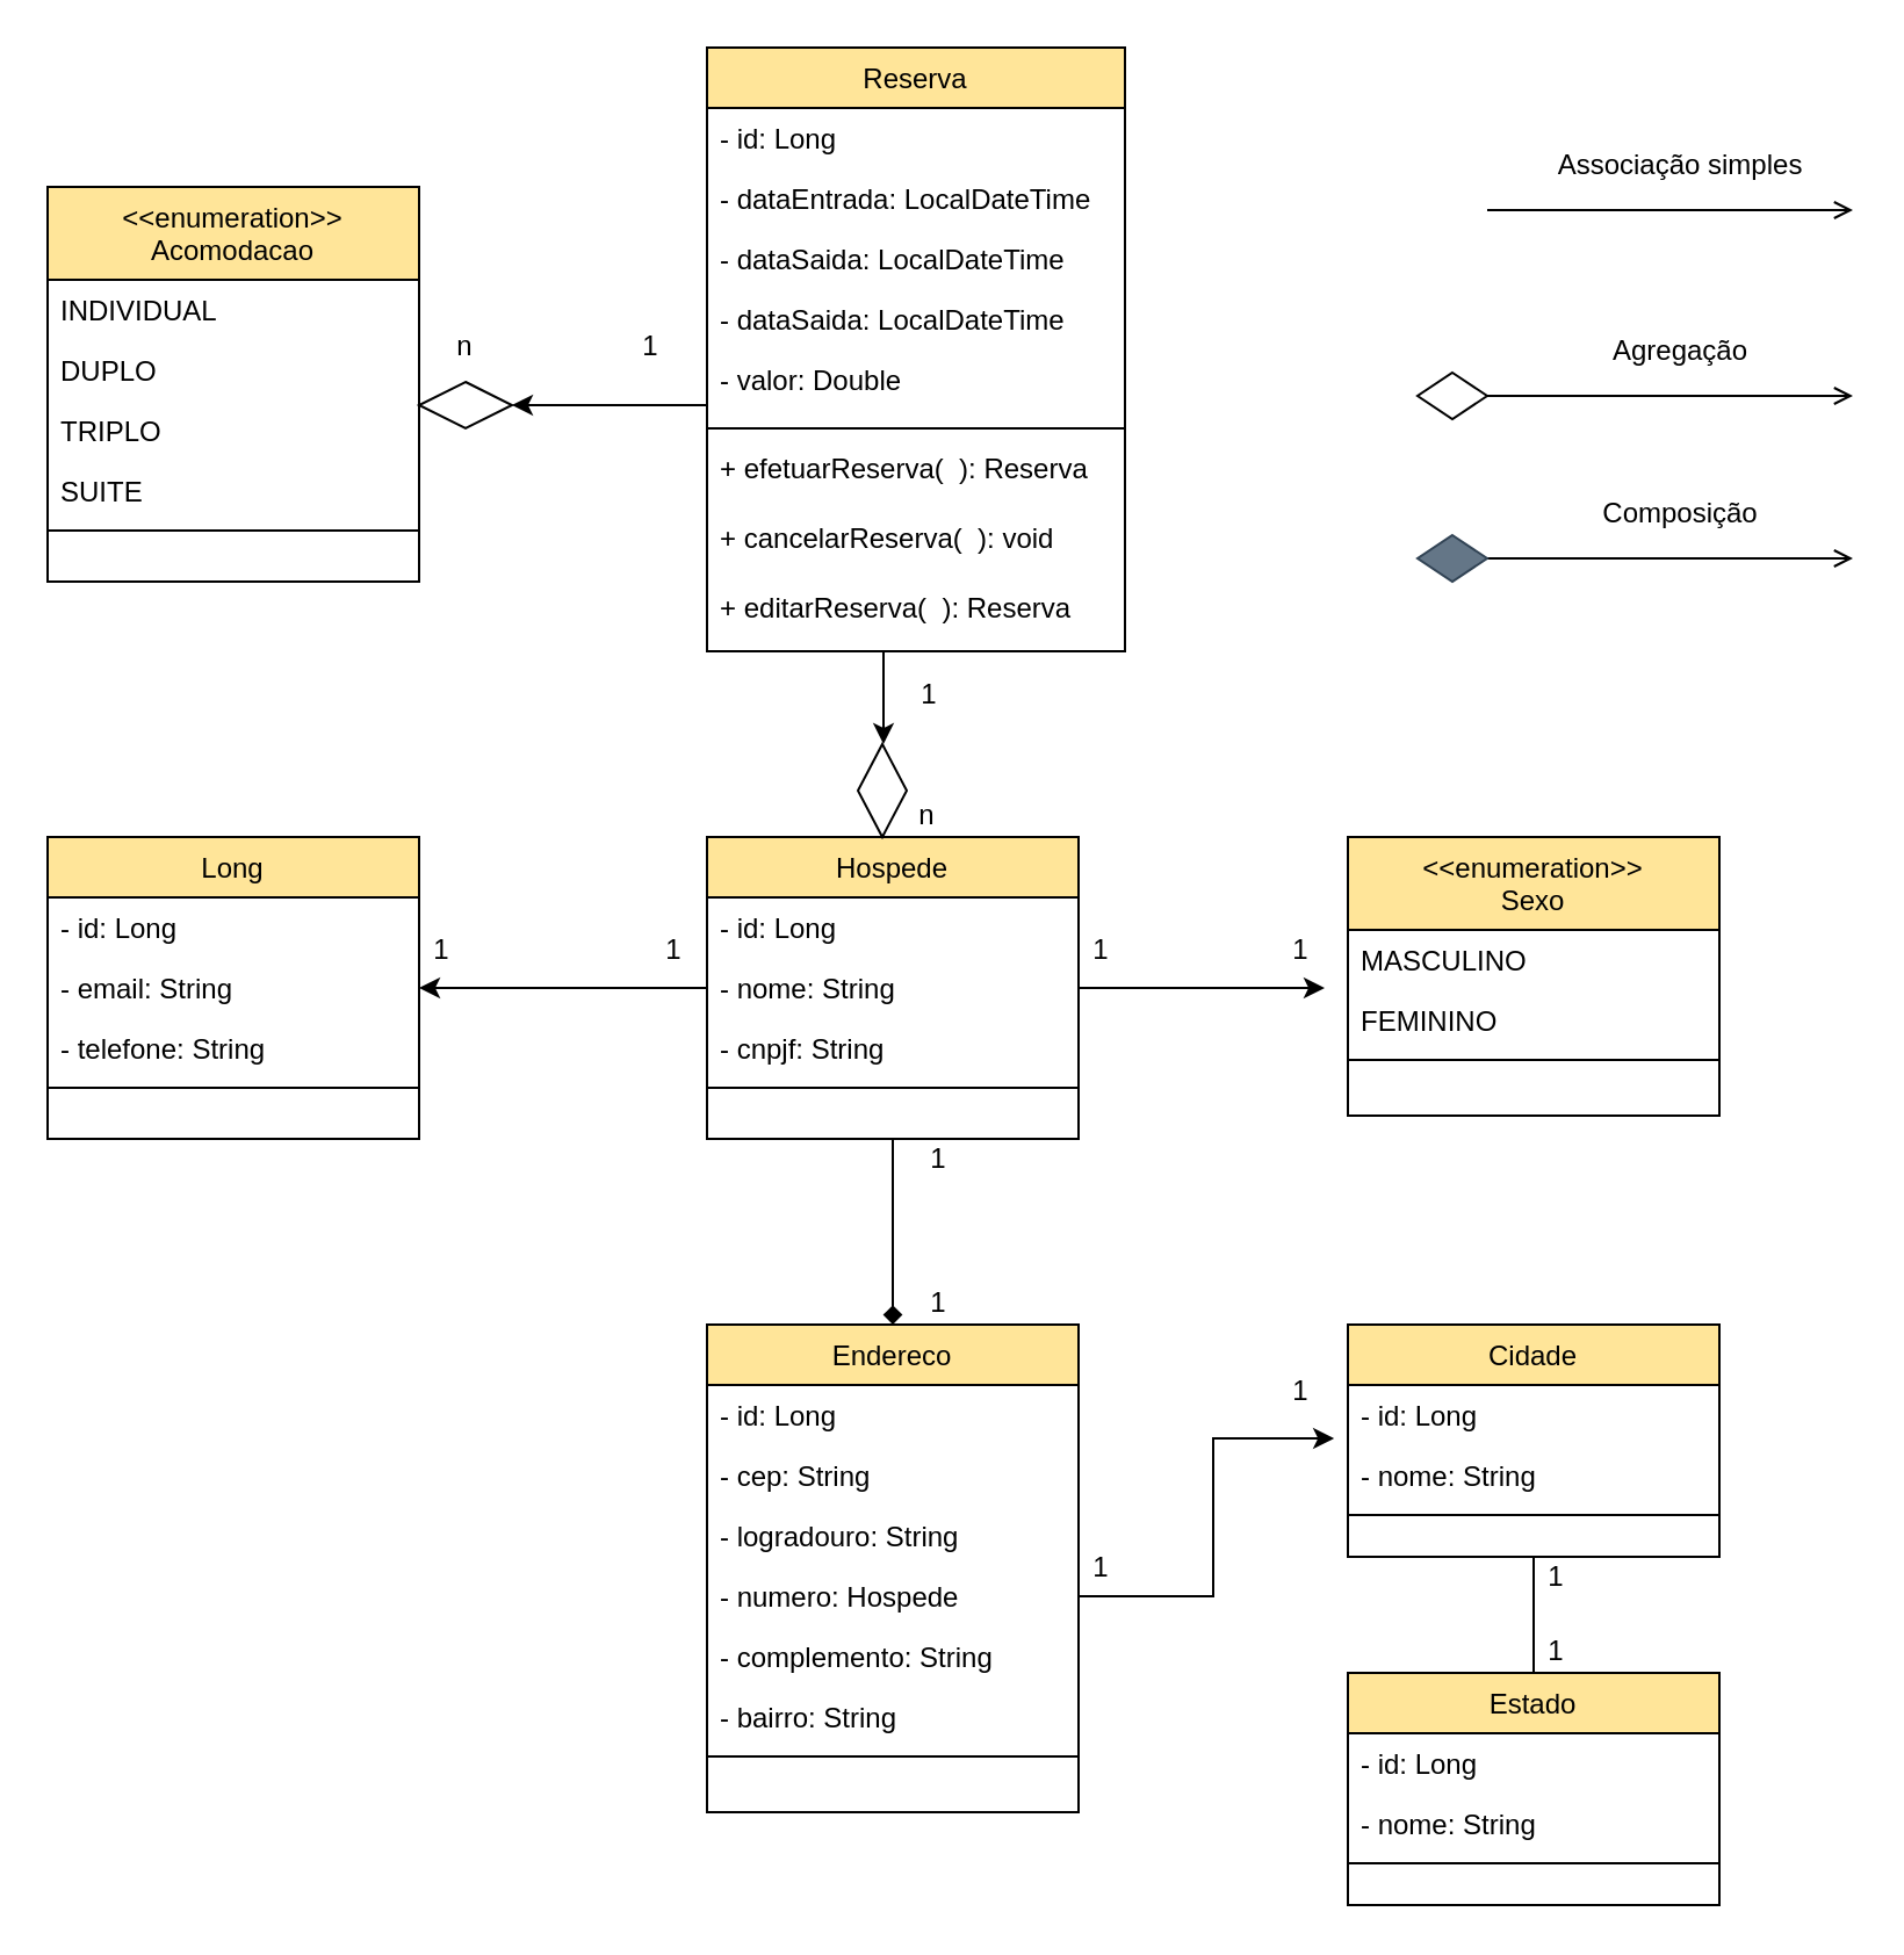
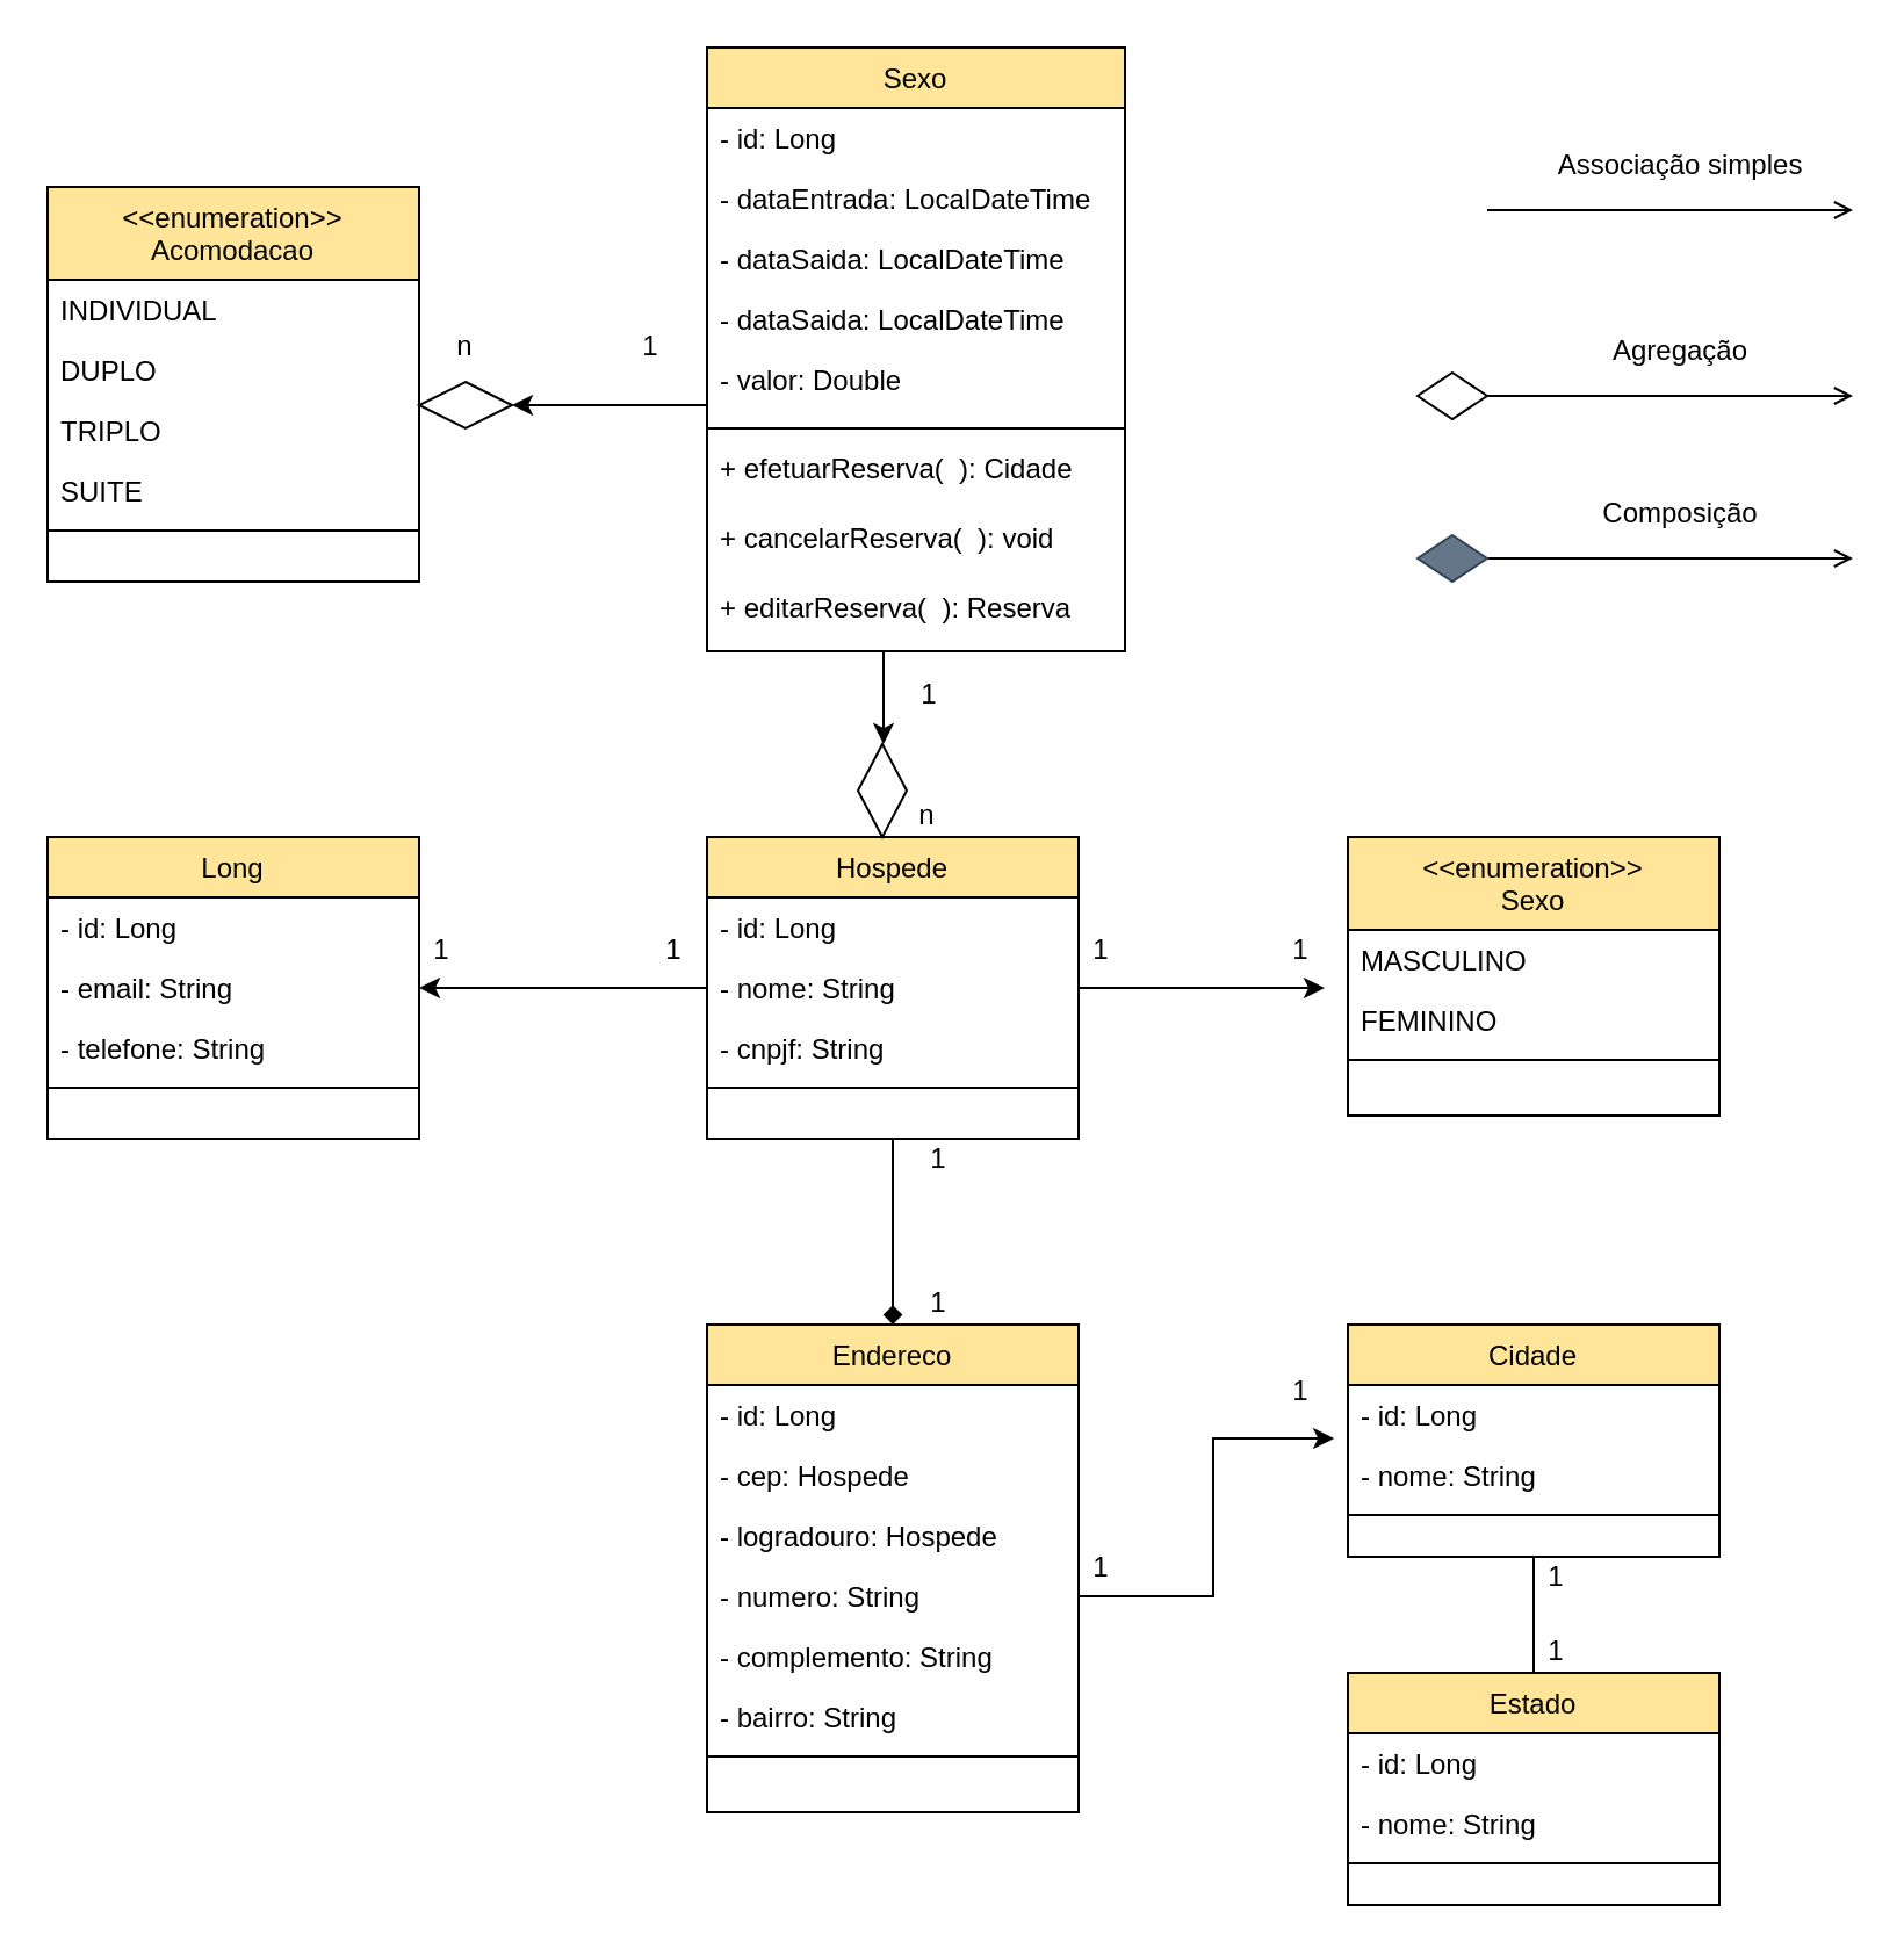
- <mxCell id="34" value="Reserva" style="swimlane;fontStyle=0;align=center;verticalAlign=top;childLayout=stackLayout;horizontal=1;startSize=26;horizontalStack=0;resizeParent=1;resizeLast=0;collapsible=1;marginBottom=0;rounded=0;shadow=0;strokeWidth=1;fillColor=#FFE599;" parent="1" vertex="1"><mxGeometry x="304" y="20" width="180" height="260" as="geometry"><mxRectangle x="230" y="140" width="160" height="26" as="alternateBounds" /></mxGeometry></mxCell>
+ <mxCell id="34" value="Sexo" style="swimlane;fontStyle=0;align=center;verticalAlign=top;childLayout=stackLayout;horizontal=1;startSize=26;horizontalStack=0;resizeParent=1;resizeLast=0;collapsible=1;marginBottom=0;rounded=0;shadow=0;strokeWidth=1;fillColor=#FFE599;" parent="1" vertex="1"><mxGeometry x="304" y="20" width="180" height="260" as="geometry"><mxRectangle x="230" y="140" width="160" height="26" as="alternateBounds" /></mxGeometry></mxCell>
- <mxCell id="41" value="+ efetuarReserva(  ): Reserva" style="text;align=left;verticalAlign=top;spacingLeft=4;spacingRight=4;overflow=hidden;rotatable=0;points=[[0,0.5],[1,0.5]];portConstraint=eastwest;rounded=0;shadow=0;html=0;" parent="34" vertex="1"><mxGeometry y="168" width="180" height="30" as="geometry" /></mxCell>
+ <mxCell id="41" value="+ efetuarReserva(  ): Cidade" style="text;align=left;verticalAlign=top;spacingLeft=4;spacingRight=4;overflow=hidden;rotatable=0;points=[[0,0.5],[1,0.5]];portConstraint=eastwest;rounded=0;shadow=0;html=0;" parent="34" vertex="1"><mxGeometry y="168" width="180" height="30" as="geometry" /></mxCell>
- <mxCell id="13" value="- cep: String" style="text;align=left;verticalAlign=top;spacingLeft=4;spacingRight=4;overflow=hidden;rotatable=0;points=[[0,0.5],[1,0.5]];portConstraint=eastwest;" parent="11" vertex="1"><mxGeometry y="52" width="160" height="26" as="geometry" /></mxCell>
+ <mxCell id="13" value="- cep: Hospede" style="text;align=left;verticalAlign=top;spacingLeft=4;spacingRight=4;overflow=hidden;rotatable=0;points=[[0,0.5],[1,0.5]];portConstraint=eastwest;" parent="11" vertex="1"><mxGeometry y="52" width="160" height="26" as="geometry" /></mxCell>
- <mxCell id="14" value="- logradouro: String&#10;" style="text;align=left;verticalAlign=top;spacingLeft=4;spacingRight=4;overflow=hidden;rotatable=0;points=[[0,0.5],[1,0.5]];portConstraint=eastwest;rounded=0;shadow=0;html=0;" parent="11" vertex="1"><mxGeometry y="78" width="160" height="26" as="geometry" /></mxCell>
+ <mxCell id="14" value="- logradouro: Hospede&#10;" style="text;align=left;verticalAlign=top;spacingLeft=4;spacingRight=4;overflow=hidden;rotatable=0;points=[[0,0.5],[1,0.5]];portConstraint=eastwest;rounded=0;shadow=0;html=0;" parent="11" vertex="1"><mxGeometry y="78" width="160" height="26" as="geometry" /></mxCell>
- <mxCell id="15" value="- numero: Hospede" style="text;align=left;verticalAlign=top;spacingLeft=4;spacingRight=4;overflow=hidden;rotatable=0;points=[[0,0.5],[1,0.5]];portConstraint=eastwest;rounded=0;shadow=0;html=0;" parent="11" vertex="1"><mxGeometry y="104" width="160" height="26" as="geometry" /></mxCell>
+ <mxCell id="15" value="- numero: String" style="text;align=left;verticalAlign=top;spacingLeft=4;spacingRight=4;overflow=hidden;rotatable=0;points=[[0,0.5],[1,0.5]];portConstraint=eastwest;rounded=0;shadow=0;html=0;" parent="11" vertex="1"><mxGeometry y="104" width="160" height="26" as="geometry" /></mxCell>
